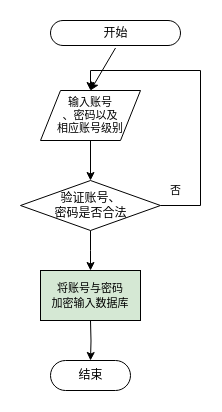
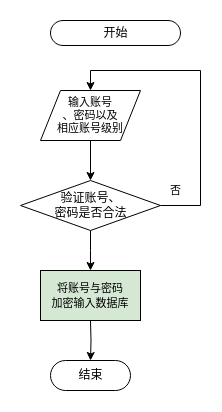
- <mxCell id="2" style="edgeStyle=none;html=1;exitX=0.5;exitY=0.5;exitDx=0;exitDy=15;exitPerimeter=0;entryX=0.5;entryY=0;entryDx=0;entryDy=0;" parent="1" source="3" target="5" edge="1"><mxGeometry relative="1" as="geometry" /></mxCell>
